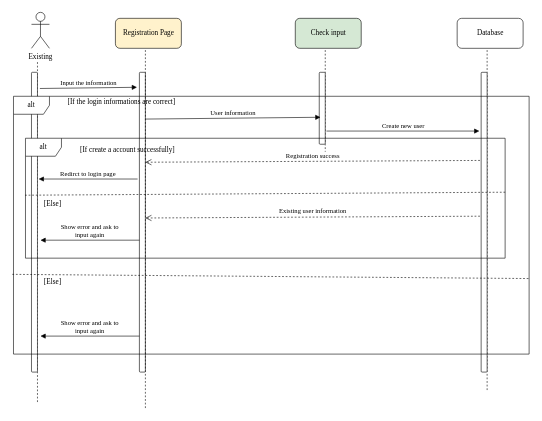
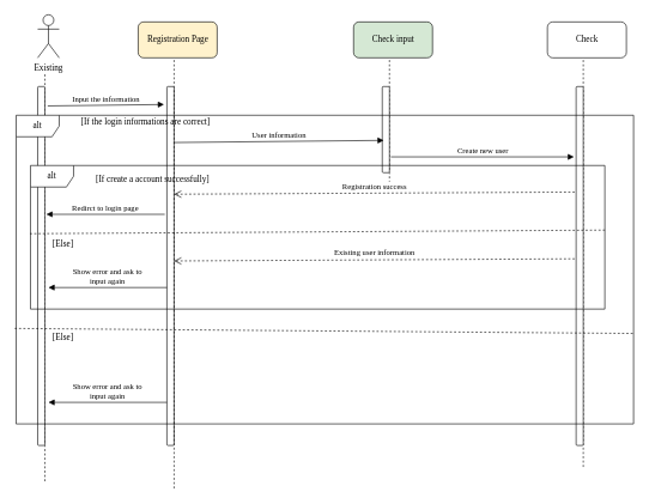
- <mxCell id="7" value="Database" style="html=1;rounded=1;shadow=0;comic=0;strokeWidth=1;fontFamily=Verdana;" vertex="1" parent="1"><mxGeometry x="762" y="30" width="110" height="50" as="geometry" /></mxCell>
+ <mxCell id="7" value="Check" style="html=1;rounded=1;shadow=0;comic=0;strokeWidth=1;fontFamily=Verdana;" vertex="1" parent="1"><mxGeometry x="762" y="30" width="110" height="50" as="geometry" /></mxCell>
